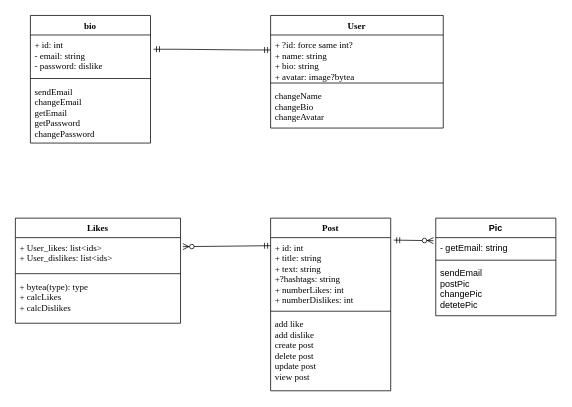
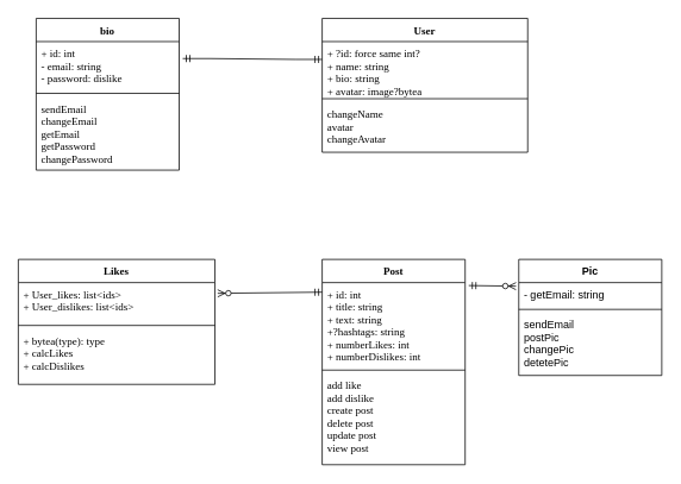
- <mxCell id="5" value="changeName&#10;changeBio&#10;changeAvatar" style="text;strokeColor=none;fillColor=none;align=left;verticalAlign=top;spacingLeft=4;spacingRight=4;overflow=hidden;rotatable=0;points=[[0,0.5],[1,0.5]];portConstraint=eastwest;fontFamily=Lucida Console;" parent="2" vertex="1"><mxGeometry y="94" width="230" height="56" as="geometry" /></mxCell>
+ <mxCell id="5" value="changeName&#10;avatar&#10;changeAvatar" style="text;strokeColor=none;fillColor=none;align=left;verticalAlign=top;spacingLeft=4;spacingRight=4;overflow=hidden;rotatable=0;points=[[0,0.5],[1,0.5]];portConstraint=eastwest;fontFamily=Lucida Console;" parent="2" vertex="1"><mxGeometry y="94" width="230" height="56" as="geometry" /></mxCell>
